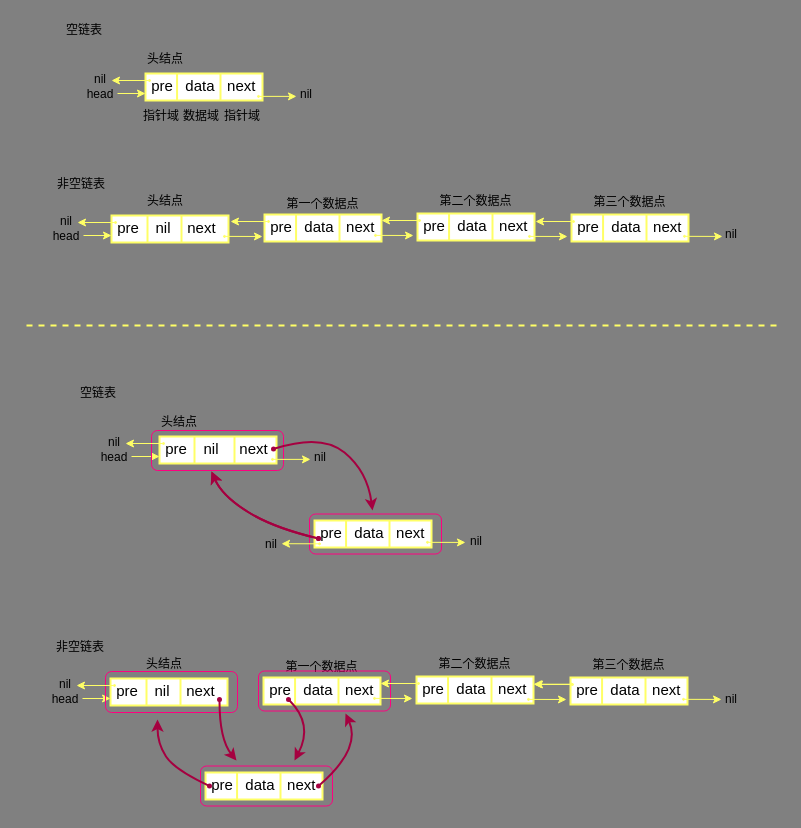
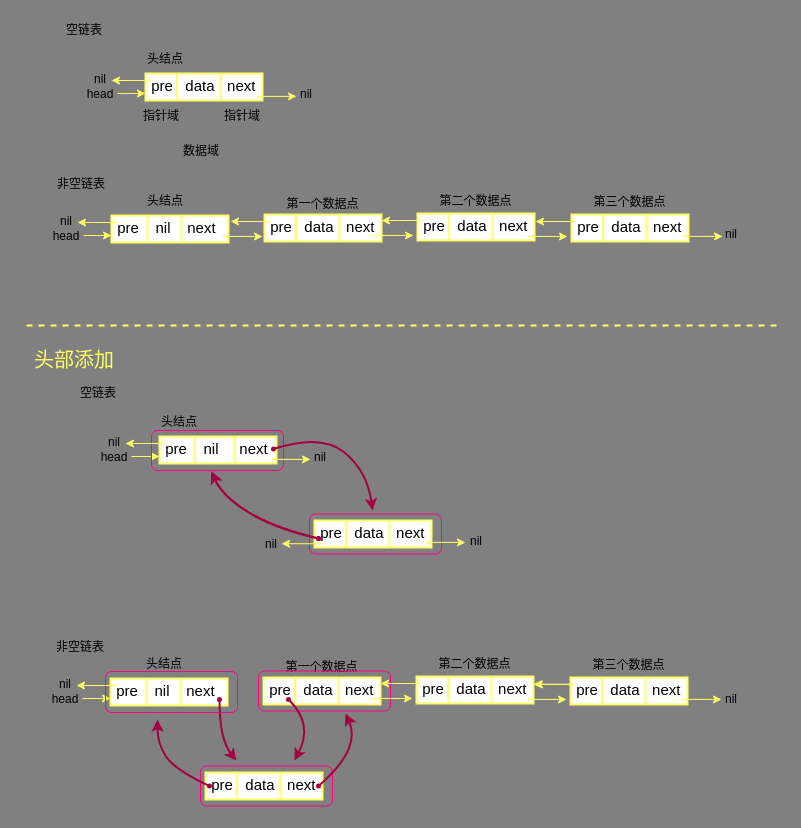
- <mxCell id="8" value="数据域" style="text;html=1;strokeColor=none;fillColor=none;align=center;verticalAlign=middle;whiteSpace=wrap;rounded=0;" parent="1" vertex="1"><mxGeometry x="181" y="106" width="40" height="20" as="geometry" /></mxCell>
+ <mxCell id="8" value="数据域" style="text;html=1;strokeColor=none;fillColor=none;align=center;verticalAlign=middle;whiteSpace=wrap;rounded=0;" parent="1" vertex="1"><mxGeometry x="181" y="141" width="40" height="20" as="geometry" /></mxCell>
+ <mxCell id="116" value="头部添加" style="text;html=1;strokeColor=none;fillColor=none;align=center;verticalAlign=middle;whiteSpace=wrap;rounded=0;fontColor=#FFFF66;fontSize=20;" vertex="1" parent="1"><mxGeometry x="20" y="349" width="108" height="20" as="geometry" /></mxCell>
